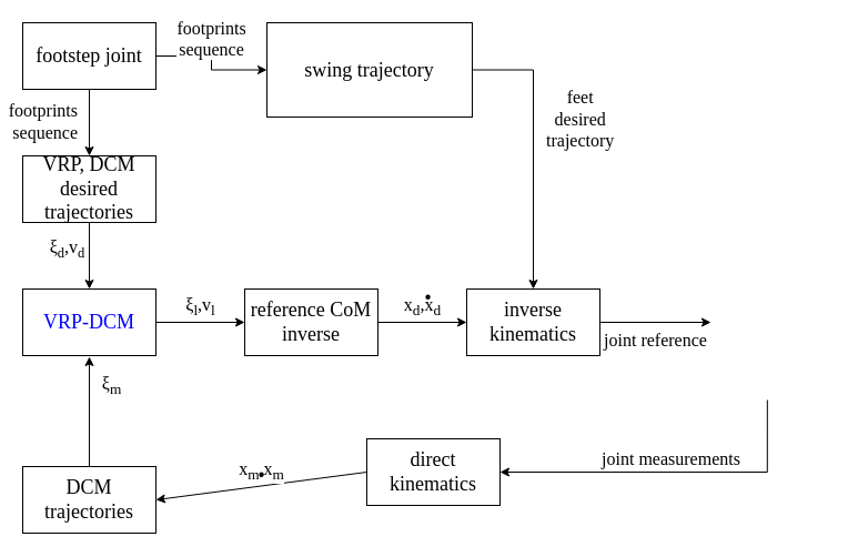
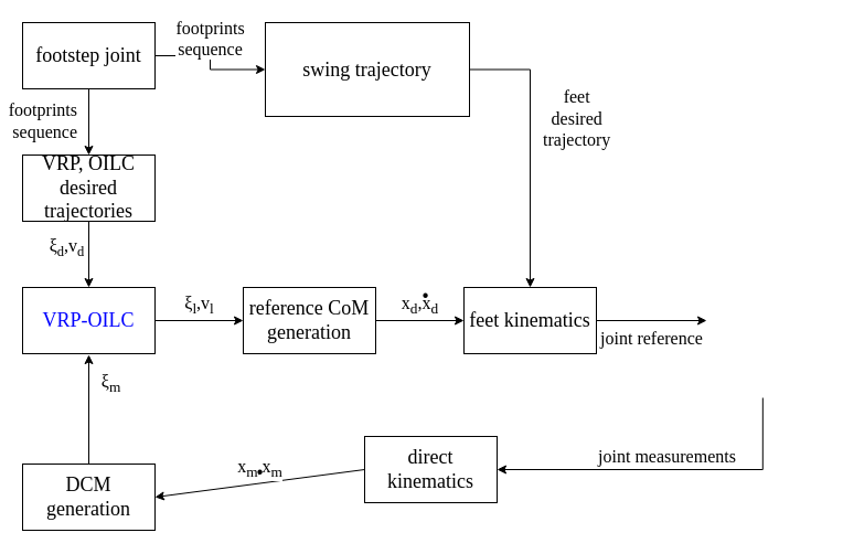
- <mxCell id="11" value="&lt;font face=&quot;Times New Roman&quot;&gt;&lt;span style=&quot;font-size: 18px&quot;&gt;VRP, DCM desired trajectories&lt;/span&gt;&lt;/font&gt;" style="rounded=0;whiteSpace=wrap;html=1;fontFamily=Computer Modern;" vertex="1" parent="1"><mxGeometry x="20" y="140" width="120" height="60" as="geometry" /></mxCell>
+ <mxCell id="11" value="&lt;font face=&quot;Times New Roman&quot;&gt;&lt;span style=&quot;font-size: 18px&quot;&gt;VRP, OILC desired trajectories&lt;/span&gt;&lt;/font&gt;" style="rounded=0;whiteSpace=wrap;html=1;fontFamily=Computer Modern;" vertex="1" parent="1"><mxGeometry x="20" y="140" width="120" height="60" as="geometry" /></mxCell>
- <mxCell id="4" value="&lt;font face=&quot;Times New Roman&quot;&gt;&lt;span style=&quot;font-size: 18px&quot;&gt;VRP-DCM&lt;/span&gt;&lt;/font&gt;" style="rounded=0;whiteSpace=wrap;html=1;fontFamily=Computer Modern;fontColor=#0000FF;" parent="1" vertex="1"><mxGeometry x="20" y="260" width="120" height="60" as="geometry" /></mxCell>
+ <mxCell id="4" value="&lt;font face=&quot;Times New Roman&quot;&gt;&lt;span style=&quot;font-size: 18px&quot;&gt;VRP-OILC&lt;/span&gt;&lt;/font&gt;" style="rounded=0;whiteSpace=wrap;html=1;fontFamily=Computer Modern;fontColor=#0000FF;" parent="1" vertex="1"><mxGeometry x="20" y="260" width="120" height="60" as="geometry" /></mxCell>
- <mxCell id="3" value="&lt;font face=&quot;Times New Roman&quot;&gt;&lt;span style=&quot;font-size: 18px&quot;&gt;reference CoM inverse&lt;/span&gt;&lt;/font&gt;" style="rounded=0;whiteSpace=wrap;html=1;fontFamily=Computer Modern;" parent="1" vertex="1"><mxGeometry x="220" y="260" width="120" height="60" as="geometry" /></mxCell>
+ <mxCell id="3" value="&lt;font face=&quot;Times New Roman&quot;&gt;&lt;span style=&quot;font-size: 18px&quot;&gt;reference CoM generation&lt;/span&gt;&lt;/font&gt;" style="rounded=0;whiteSpace=wrap;html=1;fontFamily=Computer Modern;" parent="1" vertex="1"><mxGeometry x="220" y="260" width="120" height="60" as="geometry" /></mxCell>
- <mxCell id="18" value="&lt;font face=&quot;Times New Roman&quot;&gt;&lt;span style=&quot;font-size: 18px&quot;&gt;inverse kinematics&lt;/span&gt;&lt;/font&gt;" style="rounded=0;whiteSpace=wrap;html=1;fontFamily=Computer Modern;" vertex="1" parent="1"><mxGeometry x="420" y="260" width="120" height="60" as="geometry" /></mxCell>
+ <mxCell id="18" value="&lt;font face=&quot;Times New Roman&quot;&gt;&lt;span style=&quot;font-size: 18px&quot;&gt;feet kinematics&lt;/span&gt;&lt;/font&gt;" style="rounded=0;whiteSpace=wrap;html=1;fontFamily=Computer Modern;" vertex="1" parent="1"><mxGeometry x="420" y="260" width="120" height="60" as="geometry" /></mxCell>
- <mxCell id="12" value="&lt;font face=&quot;Times New Roman&quot;&gt;&lt;span style=&quot;font-size: 18px&quot;&gt;DCM trajectories&lt;/span&gt;&lt;/font&gt;" style="rounded=0;whiteSpace=wrap;html=1;fontFamily=Computer Modern;" vertex="1" parent="1"><mxGeometry x="20" y="420" width="120" height="60" as="geometry" /></mxCell>
+ <mxCell id="12" value="&lt;font face=&quot;Times New Roman&quot;&gt;&lt;span style=&quot;font-size: 18px&quot;&gt;DCM generation&lt;/span&gt;&lt;/font&gt;" style="rounded=0;whiteSpace=wrap;html=1;fontFamily=Computer Modern;" vertex="1" parent="1"><mxGeometry x="20" y="420" width="120" height="60" as="geometry" /></mxCell>
